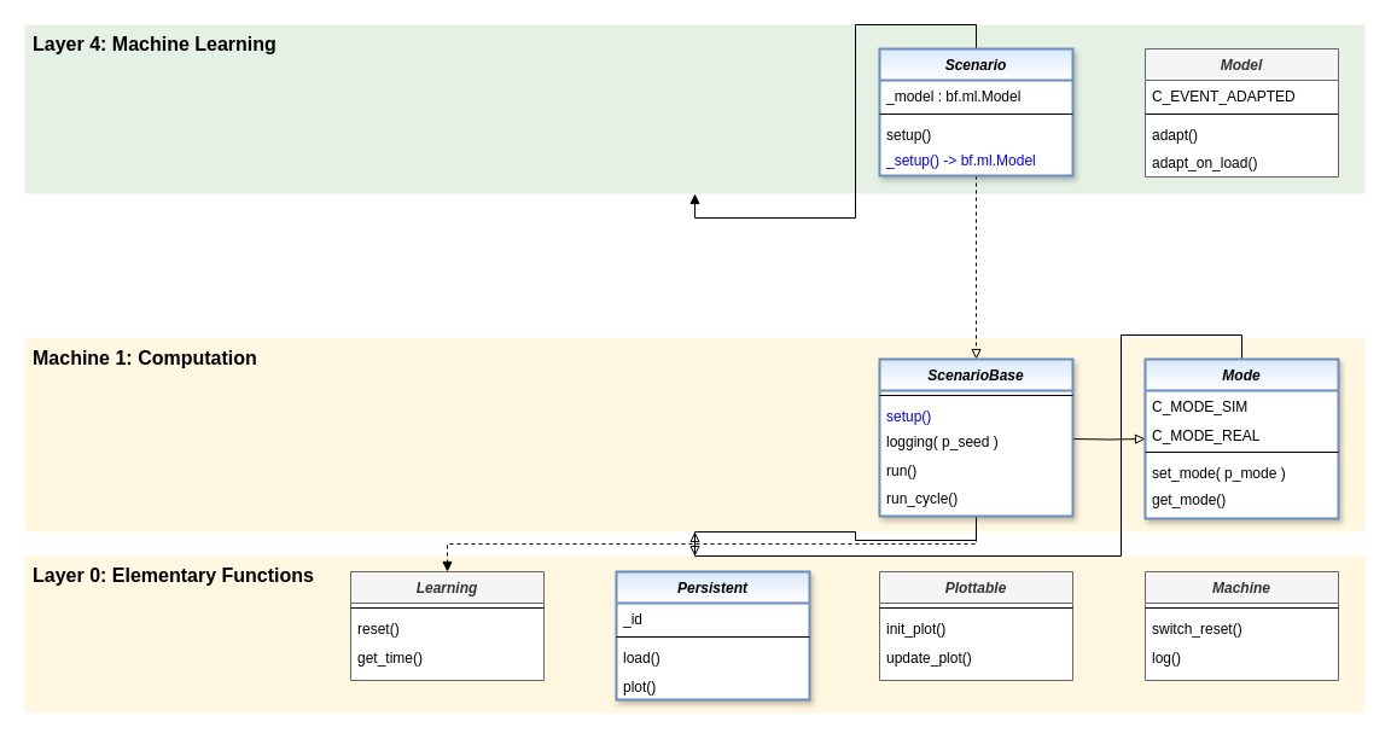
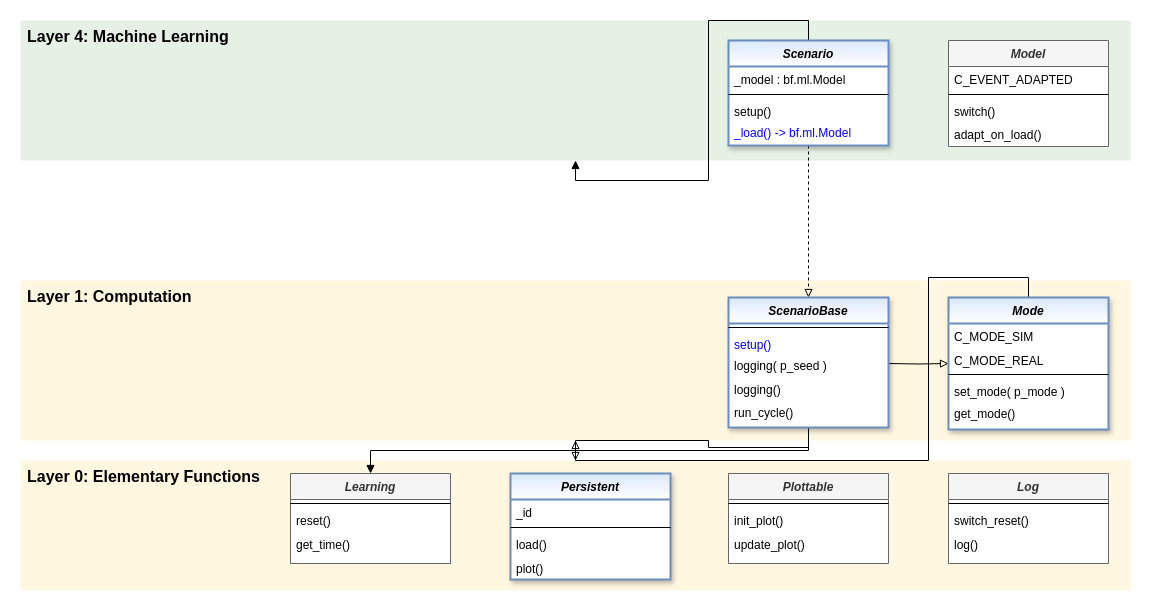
- <mxCell id="48" value="adapt()" style="text;align=left;verticalAlign=top;spacingLeft=4;spacingRight=4;overflow=hidden;rotatable=0;points=[[0,0.5],[1,0.5]];portConstraint=eastwest;" parent="45" vertex="1"><mxGeometry y="58" width="160" height="23" as="geometry" /></mxCell>
+ <mxCell id="48" value="switch()" style="text;align=left;verticalAlign=top;spacingLeft=4;spacingRight=4;overflow=hidden;rotatable=0;points=[[0,0.5],[1,0.5]];portConstraint=eastwest;" parent="45" vertex="1"><mxGeometry y="58" width="160" height="23" as="geometry" /></mxCell>
- <mxCell id="11" value="_setup() -&gt; bf.ml.Model" style="text;align=left;verticalAlign=top;spacingLeft=4;spacingRight=4;overflow=hidden;rotatable=0;points=[[0,0.5],[1,0.5]];portConstraint=eastwest;fontColor=#0000FF;" parent="7" vertex="1"><mxGeometry y="79" width="160" height="24" as="geometry" /></mxCell>
+ <mxCell id="11" value="_load() -&gt; bf.ml.Model" style="text;align=left;verticalAlign=top;spacingLeft=4;spacingRight=4;overflow=hidden;rotatable=0;points=[[0,0.5],[1,0.5]];portConstraint=eastwest;fontColor=#0000FF;" parent="7" vertex="1"><mxGeometry y="79" width="160" height="24" as="geometry" /></mxCell>
- <mxCell id="4" value="Machine 1: Computation" style="rounded=0;whiteSpace=wrap;html=1;shadow=0;glass=0;fontSize=16;align=left;labelPosition=center;verticalLabelPosition=middle;verticalAlign=top;spacingLeft=5;fontStyle=1;fillColor=#fff2cc;strokeColor=none;strokeWidth=1;gradientColor=none;opacity=60;" parent="1" vertex="1"><mxGeometry x="20" y="280" width="1110" height="160" as="geometry" /></mxCell>
+ <mxCell id="4" value="Layer 1: Computation" style="rounded=0;whiteSpace=wrap;html=1;shadow=0;glass=0;fontSize=16;align=left;labelPosition=center;verticalLabelPosition=middle;verticalAlign=top;spacingLeft=5;fontStyle=1;fillColor=#fff2cc;strokeColor=none;strokeWidth=1;gradientColor=none;opacity=60;" parent="1" vertex="1"><mxGeometry x="20" y="280" width="1110" height="160" as="geometry" /></mxCell>
- <mxCell id="19" value="run()" style="text;align=left;verticalAlign=top;spacingLeft=4;spacingRight=4;overflow=hidden;rotatable=0;points=[[0,0.5],[1,0.5]];portConstraint=eastwest;" parent="15" vertex="1"><mxGeometry y="79" width="160" height="23" as="geometry" /></mxCell>
+ <mxCell id="19" value="logging()" style="text;align=left;verticalAlign=top;spacingLeft=4;spacingRight=4;overflow=hidden;rotatable=0;points=[[0,0.5],[1,0.5]];portConstraint=eastwest;" parent="15" vertex="1"><mxGeometry y="79" width="160" height="23" as="geometry" /></mxCell>
- <mxCell id="14" style="edgeStyle=orthogonalEdgeStyle;rounded=0;orthogonalLoop=1;jettySize=auto;html=1;fontColor=#0000FF;endArrow=block;endFill=1;dashed=1;" parent="1" source="15" target="41" edge="1"><mxGeometry relative="1" as="geometry"><Array as="points"><mxPoint x="808" y="450" /><mxPoint x="370" y="450" /></Array></mxGeometry></mxCell>
+ <mxCell id="14" style="edgeStyle=orthogonalEdgeStyle;rounded=0;orthogonalLoop=1;jettySize=auto;html=1;fontColor=#0000FF;endArrow=block;endFill=1;" parent="1" source="15" target="41" edge="1"><mxGeometry relative="1" as="geometry"><Array as="points"><mxPoint x="808" y="450" /><mxPoint x="370" y="450" /></Array></mxGeometry></mxCell>
- <mxCell id="33" value="Machine" style="swimlane;fontStyle=3;align=center;verticalAlign=top;childLayout=stackLayout;horizontal=1;startSize=26;horizontalStack=0;resizeParent=1;resizeLast=0;collapsible=1;marginBottom=0;rounded=0;shadow=0;strokeWidth=1;fillColor=#f5f5f5;strokeColor=#666666;swimlaneFillColor=#ffffff;fontColor=#333333;" parent="1" vertex="1"><mxGeometry x="948" y="473" width="160" height="90" as="geometry"><mxRectangle x="230" y="140" width="160" height="26" as="alternateBounds" /></mxGeometry></mxCell>
+ <mxCell id="33" value="Log" style="swimlane;fontStyle=3;align=center;verticalAlign=top;childLayout=stackLayout;horizontal=1;startSize=26;horizontalStack=0;resizeParent=1;resizeLast=0;collapsible=1;marginBottom=0;rounded=0;shadow=0;strokeWidth=1;fillColor=#f5f5f5;strokeColor=#666666;swimlaneFillColor=#ffffff;fontColor=#333333;" parent="1" vertex="1"><mxGeometry x="948" y="473" width="160" height="90" as="geometry"><mxRectangle x="230" y="140" width="160" height="26" as="alternateBounds" /></mxGeometry></mxCell>
